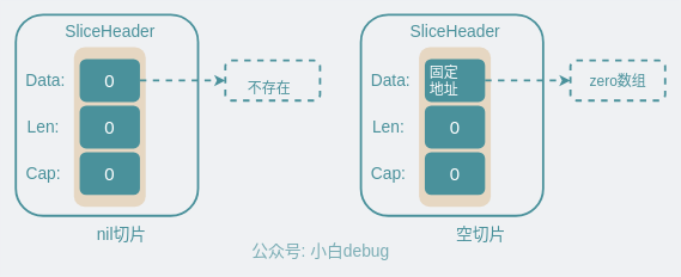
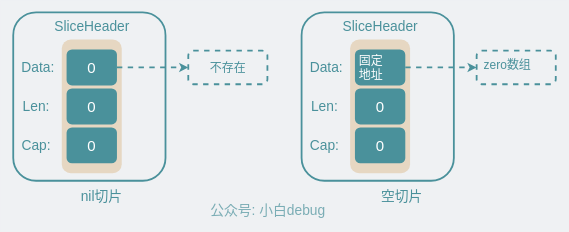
- <mxCell id="29" value="&lt;font color=&quot;#4a919b&quot; style=&quot;font-size: 20px;&quot;&gt;zero数组&lt;/font&gt;" style="text;html=1;align=center;verticalAlign=middle;whiteSpace=wrap;rounded=0;" vertex="1" parent="1"><mxGeometry x="813.5" y="97" width="93" height="30" as="geometry" /></mxCell>
+ <mxCell id="29" value="&lt;font color=&quot;#4a919b&quot; style=&quot;font-size: 20px;&quot;&gt;zero数组&lt;/font&gt;" style="text;html=1;align=center;verticalAlign=middle;whiteSpace=wrap;rounded=0;" vertex="1" parent="1"><mxGeometry x="798.5" y="92" width="93" height="30" as="geometry" /></mxCell>
- <mxCell id="13" value="&lt;font color=&quot;#4a919b&quot; style=&quot;font-size: 20px;&quot;&gt;不存在&lt;/font&gt;" style="text;html=1;align=center;verticalAlign=middle;whiteSpace=wrap;rounded=0;" vertex="1" parent="1"><mxGeometry x="327.5" y="107" width="93" height="30" as="geometry" /></mxCell>
+ <mxCell id="13" value="&lt;font color=&quot;#4a919b&quot; style=&quot;font-size: 20px;&quot;&gt;不存在&lt;/font&gt;" style="text;html=1;align=center;verticalAlign=middle;whiteSpace=wrap;rounded=0;" vertex="1" parent="1"><mxGeometry x="332.5" y="97" width="93" height="30" as="geometry" /></mxCell>
